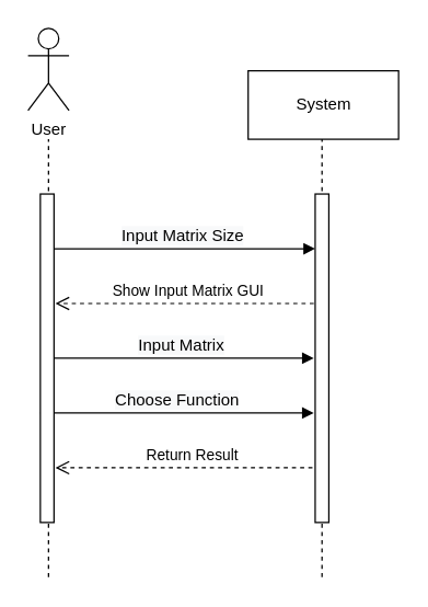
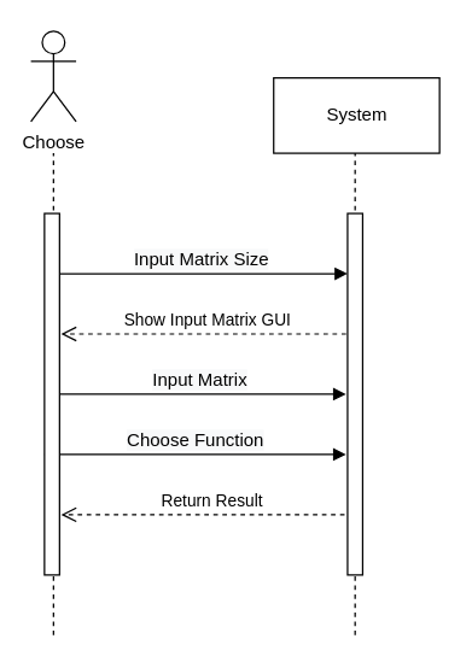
- <mxCell id="2" value="User" style="shape=umlActor;verticalLabelPosition=bottom;verticalAlign=top;html=1;outlineConnect=0;glass=0;" vertex="1" parent="1"><mxGeometry x="20" y="20" width="30" height="60" as="geometry" /></mxCell>
+ <mxCell id="2" value="Choose" style="shape=umlActor;verticalLabelPosition=bottom;verticalAlign=top;html=1;outlineConnect=0;glass=0;" vertex="1" parent="1"><mxGeometry x="20" y="20" width="30" height="60" as="geometry" /></mxCell>
